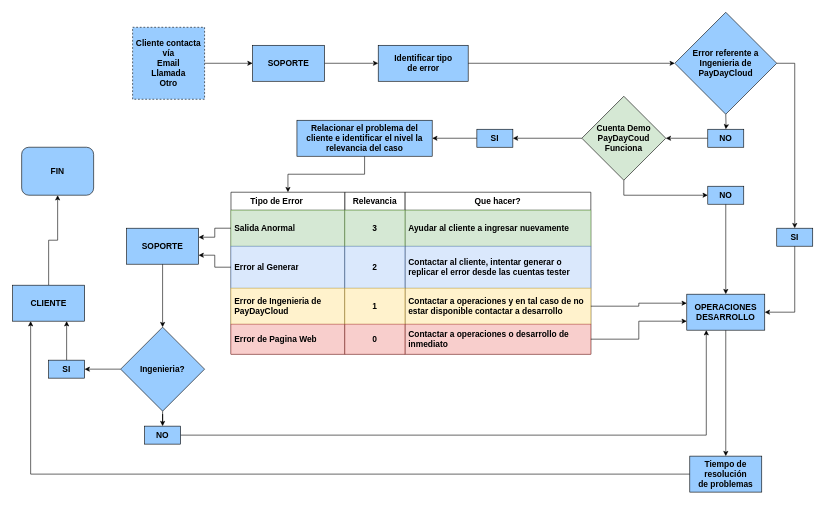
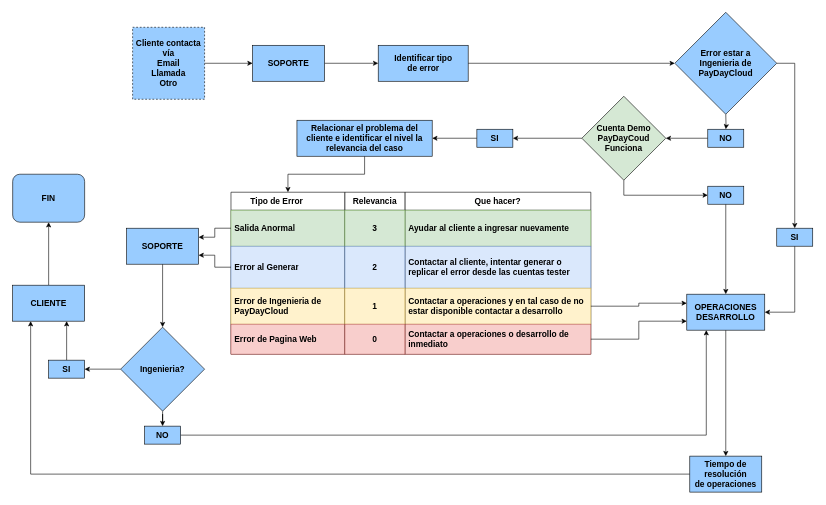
- <mxCell id="14" value="Error referente a&lt;div style=&quot;font-size: 14px;&quot;&gt;Ingenieria de PayDayCloud&lt;/div&gt;" style="rhombus;whiteSpace=wrap;html=1;direction=south;strokeColor=#000000;fillColor=#99CCFF;fontStyle=1;fontSize=14;" vertex="1" parent="1"><mxGeometry x="1124" y="20" width="170" height="170" as="geometry" /></mxCell>
+ <mxCell id="14" value="Error estar a&lt;div style=&quot;font-size: 14px;&quot;&gt;Ingenieria de PayDayCloud&lt;/div&gt;" style="rhombus;whiteSpace=wrap;html=1;direction=south;strokeColor=#000000;fillColor=#99CCFF;fontStyle=1;fontSize=14;" vertex="1" parent="1"><mxGeometry x="1124" y="20" width="170" height="170" as="geometry" /></mxCell>
- <mxCell id="2" value="FIN" style="rounded=1;whiteSpace=wrap;html=1;strokeColor=#000000;fillColor=#99CCFF;fontStyle=1;fontSize=14;" vertex="1" parent="1"><mxGeometry x="35" y="245" width="120" height="80" as="geometry" /></mxCell>
+ <mxCell id="2" value="FIN" style="rounded=1;whiteSpace=wrap;html=1;strokeColor=#000000;fillColor=#99CCFF;fontStyle=1;fontSize=14;" vertex="1" parent="1"><mxGeometry x="20" y="290" width="120" height="80" as="geometry" /></mxCell>
- <mxCell id="16" value="Tiempo de resolución&lt;div style=&quot;font-size: 14px;&quot;&gt;de problemas&lt;/div&gt;" style="rounded=0;whiteSpace=wrap;html=1;strokeColor=#000000;fillColor=#99CCFF;fontStyle=1;fontSize=14;" vertex="1" parent="1"><mxGeometry x="1149" y="760" width="120" height="60" as="geometry" /></mxCell>
+ <mxCell id="16" value="Tiempo de resolución&lt;div style=&quot;font-size: 14px;&quot;&gt;de operaciones&lt;/div&gt;" style="rounded=0;whiteSpace=wrap;html=1;strokeColor=#000000;fillColor=#99CCFF;fontStyle=1;fontSize=14;" vertex="1" parent="1"><mxGeometry x="1149" y="760" width="120" height="60" as="geometry" /></mxCell>
